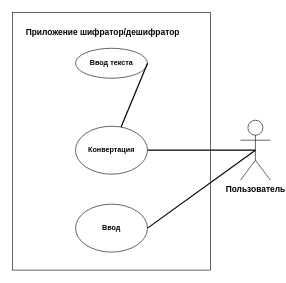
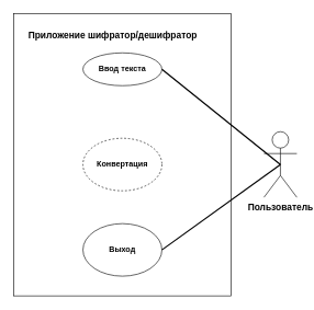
- <mxCell id="8" value="" style="endArrow=none;html=1;rounded=0;fontSize=14;exitX=1;exitY=0.5;exitDx=0;exitDy=0;strokeWidth=2;" edge="1" parent="1" source="3" target="4"><mxGeometry width="50" height="50" relative="1" as="geometry"><mxPoint x="280" y="160" as="sourcePoint" /><mxPoint x="330" y="110" as="targetPoint" /></mxGeometry></mxCell>
+ <mxCell id="8" value="" style="endArrow=none;html=1;rounded=0;fontSize=14;entryX=0.5;entryY=0.5;entryDx=0;entryDy=0;entryPerimeter=0;exitX=1;exitY=0.5;exitDx=0;exitDy=0;strokeWidth=2;" edge="1" parent="1" source="3" target="7"><mxGeometry width="50" height="50" relative="1" as="geometry"><mxPoint x="280" y="160" as="sourcePoint" /><mxPoint x="330" y="110" as="targetPoint" /></mxGeometry></mxCell>
- <mxCell id="4" value="&lt;b&gt;Конвертация&lt;/b&gt;" style="ellipse;whiteSpace=wrap;html=1;" vertex="1" parent="1"><mxGeometry x="125" y="210" width="120" height="80" as="geometry" /></mxCell>
+ <mxCell id="4" value="&lt;b&gt;Конвертация&lt;/b&gt;" style="ellipse;whiteSpace=wrap;html=1;dashed=1;" vertex="1" parent="1"><mxGeometry x="125" y="210" width="120" height="80" as="geometry" /></mxCell>
- <mxCell id="9" value="" style="endArrow=none;html=1;rounded=0;fontSize=14;entryX=0.5;entryY=0.5;entryDx=0;entryDy=0;entryPerimeter=0;exitX=1;exitY=0.5;exitDx=0;exitDy=0;strokeWidth=2;" edge="1" parent="1" source="4" target="7"><mxGeometry width="50" height="50" relative="1" as="geometry"><mxPoint x="255" y="130" as="sourcePoint" /><mxPoint x="525" y="260" as="targetPoint" /></mxGeometry></mxCell>
- <mxCell id="5" value="Ввод" style="ellipse;whiteSpace=wrap;html=1;fontStyle=1" vertex="1" parent="1"><mxGeometry x="125" y="340" width="120" height="80" as="geometry" /></mxCell>
+ <mxCell id="5" value="Выход" style="ellipse;whiteSpace=wrap;html=1;fontStyle=1" vertex="1" parent="1"><mxGeometry x="125" y="340" width="120" height="80" as="geometry" /></mxCell>
